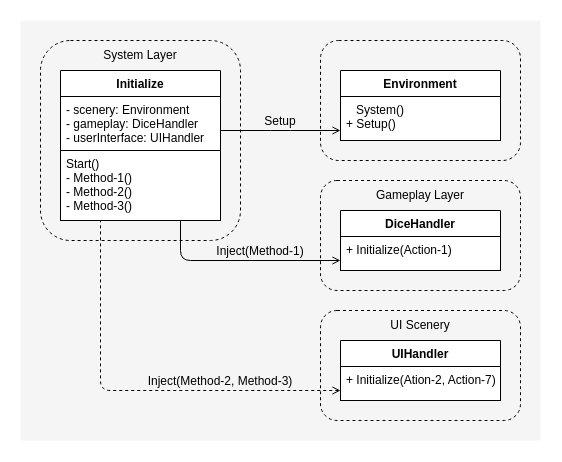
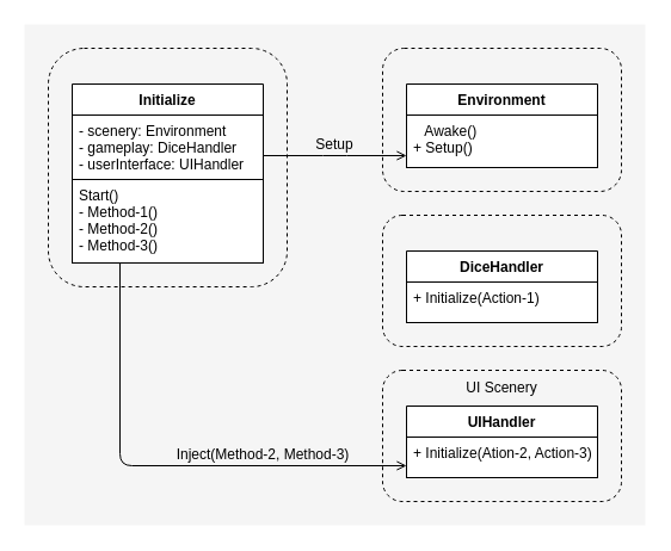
- <mxCell id="19" value="System Layer" style="text;html=1;strokeColor=none;fillColor=none;align=center;verticalAlign=middle;whiteSpace=wrap;rounded=0;shadow=0;dashed=1;" parent="1" vertex="1"><mxGeometry x="80" y="40" width="120" height="30" as="geometry" /></mxCell>
- <mxCell id="12" value="   System()&#10;+ Setup()&#10;&#10;&#10;&#10;&#10;&#10;" style="text;align=left;verticalAlign=top;spacingLeft=4;spacingRight=4;overflow=hidden;rotatable=0;points=[[0,0.5],[1,0.5]];portConstraint=eastwest;shadow=0;glass=0;rounded=0;labelBackgroundColor=none;autosize=0;fillColor=default;strokeColor=default;" parent="11" vertex="1"><mxGeometry y="26" width="160" height="44" as="geometry" /></mxCell>
+ <mxCell id="12" value="   Awake()&#10;+ Setup()&#10;&#10;&#10;&#10;&#10;&#10;" style="text;align=left;verticalAlign=top;spacingLeft=4;spacingRight=4;overflow=hidden;rotatable=0;points=[[0,0.5],[1,0.5]];portConstraint=eastwest;shadow=0;glass=0;rounded=0;labelBackgroundColor=none;autosize=0;fillColor=default;strokeColor=default;" parent="11" vertex="1"><mxGeometry y="26" width="160" height="44" as="geometry" /></mxCell>
- <mxCell id="20" value="Gameplay Layer" style="text;html=1;strokeColor=none;fillColor=none;align=center;verticalAlign=middle;whiteSpace=wrap;rounded=0;shadow=0;dashed=1;" parent="1" vertex="1"><mxGeometry x="360" y="180" width="120" height="30" as="geometry" /></mxCell>
- <mxCell id="10" value="Inject(Method-1)" style="endArrow=none;rounded=1;edgeStyle=orthogonalEdgeStyle;fontColor=default;labelBackgroundColor=none;shadow=0;fontSize=12;strokeWidth=1;startArrow=open;startFill=0;verticalAlign=bottom;endFill=0;entryX=0.75;entryY=1;entryDx=0;entryDy=0;" parent="1" source="13" target="7" edge="1"><mxGeometry x="-0.2" width="160" relative="1" as="geometry"><mxPoint x="350" y="108" as="sourcePoint" /><mxPoint x="140" y="220" as="targetPoint" /><Array as="points"><mxPoint x="180" y="260" /></Array><mxPoint as="offset" /></mxGeometry></mxCell>
- <mxCell id="16" value="+ Initialize(Ation-2, Action-7)" style="text;align=left;verticalAlign=top;spacingLeft=4;spacingRight=4;overflow=hidden;rotatable=0;points=[[0,0.5],[1,0.5]];portConstraint=eastwest;shadow=0;glass=0;rounded=0;labelBackgroundColor=none;autosize=0;fillColor=default;strokeColor=default;" parent="15" vertex="1"><mxGeometry y="26" width="160" height="34" as="geometry" /></mxCell>
+ <mxCell id="16" value="+ Initialize(Ation-2, Action-3)" style="text;align=left;verticalAlign=top;spacingLeft=4;spacingRight=4;overflow=hidden;rotatable=0;points=[[0,0.5],[1,0.5]];portConstraint=eastwest;shadow=0;glass=0;rounded=0;labelBackgroundColor=none;autosize=0;fillColor=default;strokeColor=default;" parent="15" vertex="1"><mxGeometry y="26" width="160" height="34" as="geometry" /></mxCell>
- <mxCell id="18" value="Inject(Method-2, Method-3)" style="endArrow=none;rounded=1;edgeStyle=orthogonalEdgeStyle;fontColor=default;labelBackgroundColor=none;shadow=0;fontSize=12;strokeWidth=1;startArrow=open;startFill=0;verticalAlign=bottom;endFill=0;entryX=0.25;entryY=1;entryDx=0;entryDy=0;dashed=1;" parent="1" source="15" target="7" edge="1"><mxGeometry x="-0.415" width="160" relative="1" as="geometry"><mxPoint x="270" y="290" as="sourcePoint" /><mxPoint x="140" y="240" as="targetPoint" /><Array as="points"><mxPoint x="100" y="390" /></Array><mxPoint as="offset" /></mxGeometry></mxCell>
+ <mxCell id="18" value="Inject(Method-2, Method-3)" style="endArrow=none;rounded=1;edgeStyle=orthogonalEdgeStyle;fontColor=default;labelBackgroundColor=none;shadow=0;fontSize=12;strokeWidth=1;startArrow=open;startFill=0;verticalAlign=bottom;endFill=0;entryX=0.25;entryY=1;entryDx=0;entryDy=0;" parent="1" source="15" target="7" edge="1"><mxGeometry x="-0.415" width="160" relative="1" as="geometry"><mxPoint x="270" y="290" as="sourcePoint" /><mxPoint x="140" y="240" as="targetPoint" /><Array as="points"><mxPoint x="100" y="390" /></Array><mxPoint as="offset" /></mxGeometry></mxCell>
